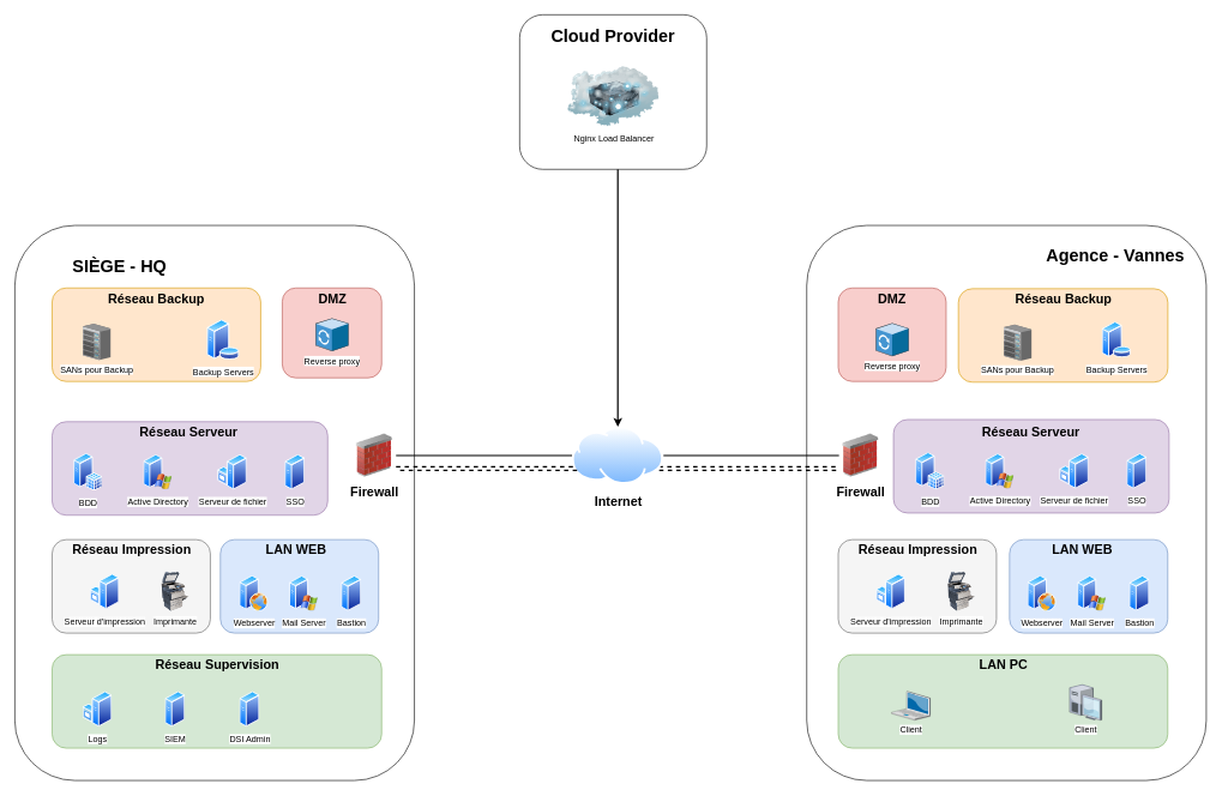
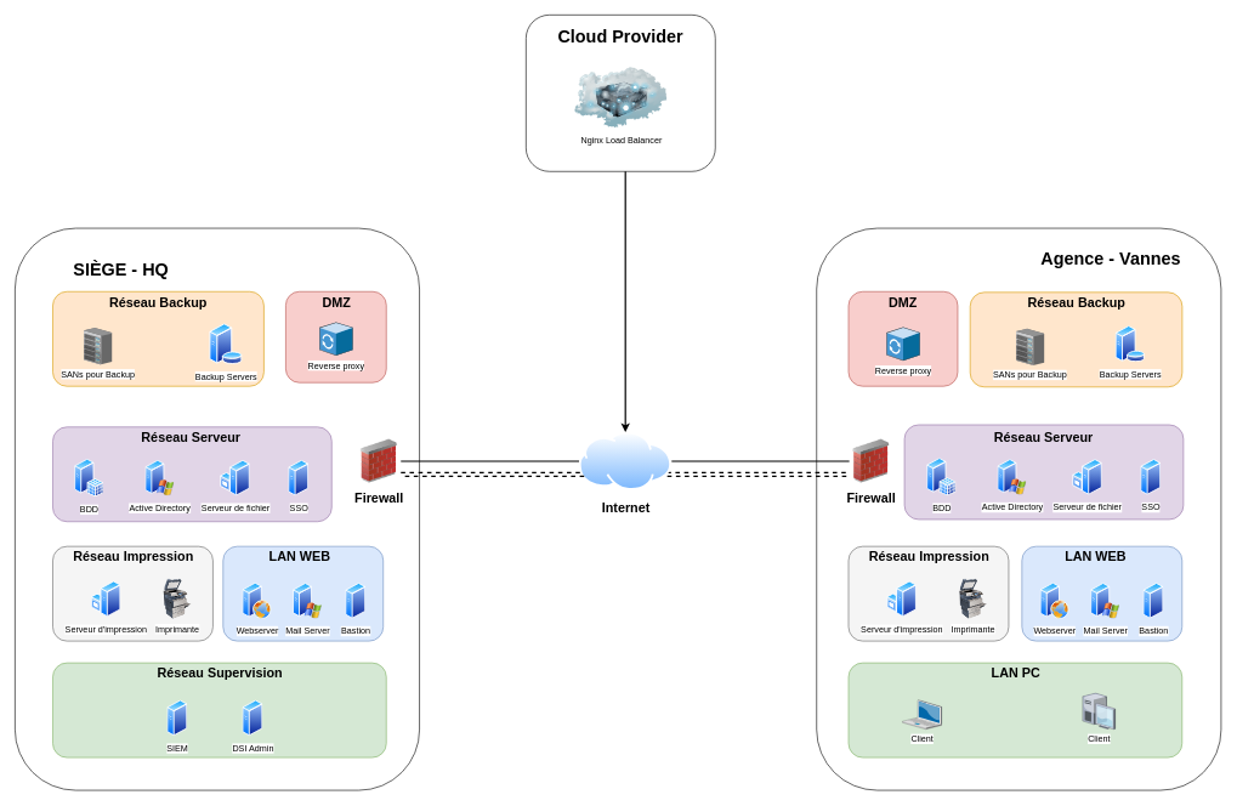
- <mxCell id="15" value="&lt;h1&gt;Agence - Vannes&lt;/h1&gt;" style="text;html=1;align=center;verticalAlign=middle;whiteSpace=wrap;rounded=0;" vertex="1" parent="1"><mxGeometry x="1443.32" y="340" width="215" height="30" as="geometry" /></mxCell>
+ <mxCell id="15" value="&lt;h1&gt;Agence - Vannes&lt;/h1&gt;" style="text;html=1;align=center;verticalAlign=middle;whiteSpace=wrap;rounded=0;" vertex="1" parent="1"><mxGeometry x="1418.32" y="340" width="215" height="30" as="geometry" /></mxCell>
- <mxCell id="17" value="&lt;span style=&quot;background-color: light-dark(#ffffff, var(--ge-dark-color, #121212));&quot;&gt;Logs&lt;/span&gt;" style="image;aspect=fixed;perimeter=ellipsePerimeter;html=1;align=center;shadow=0;dashed=0;spacingTop=3;image=img/lib/active_directory/windows_server.svg;labelBackgroundColor=none;" vertex="1" parent="1"><mxGeometry x="114.54" y="961" width="41" height="50" as="geometry" /></mxCell>
